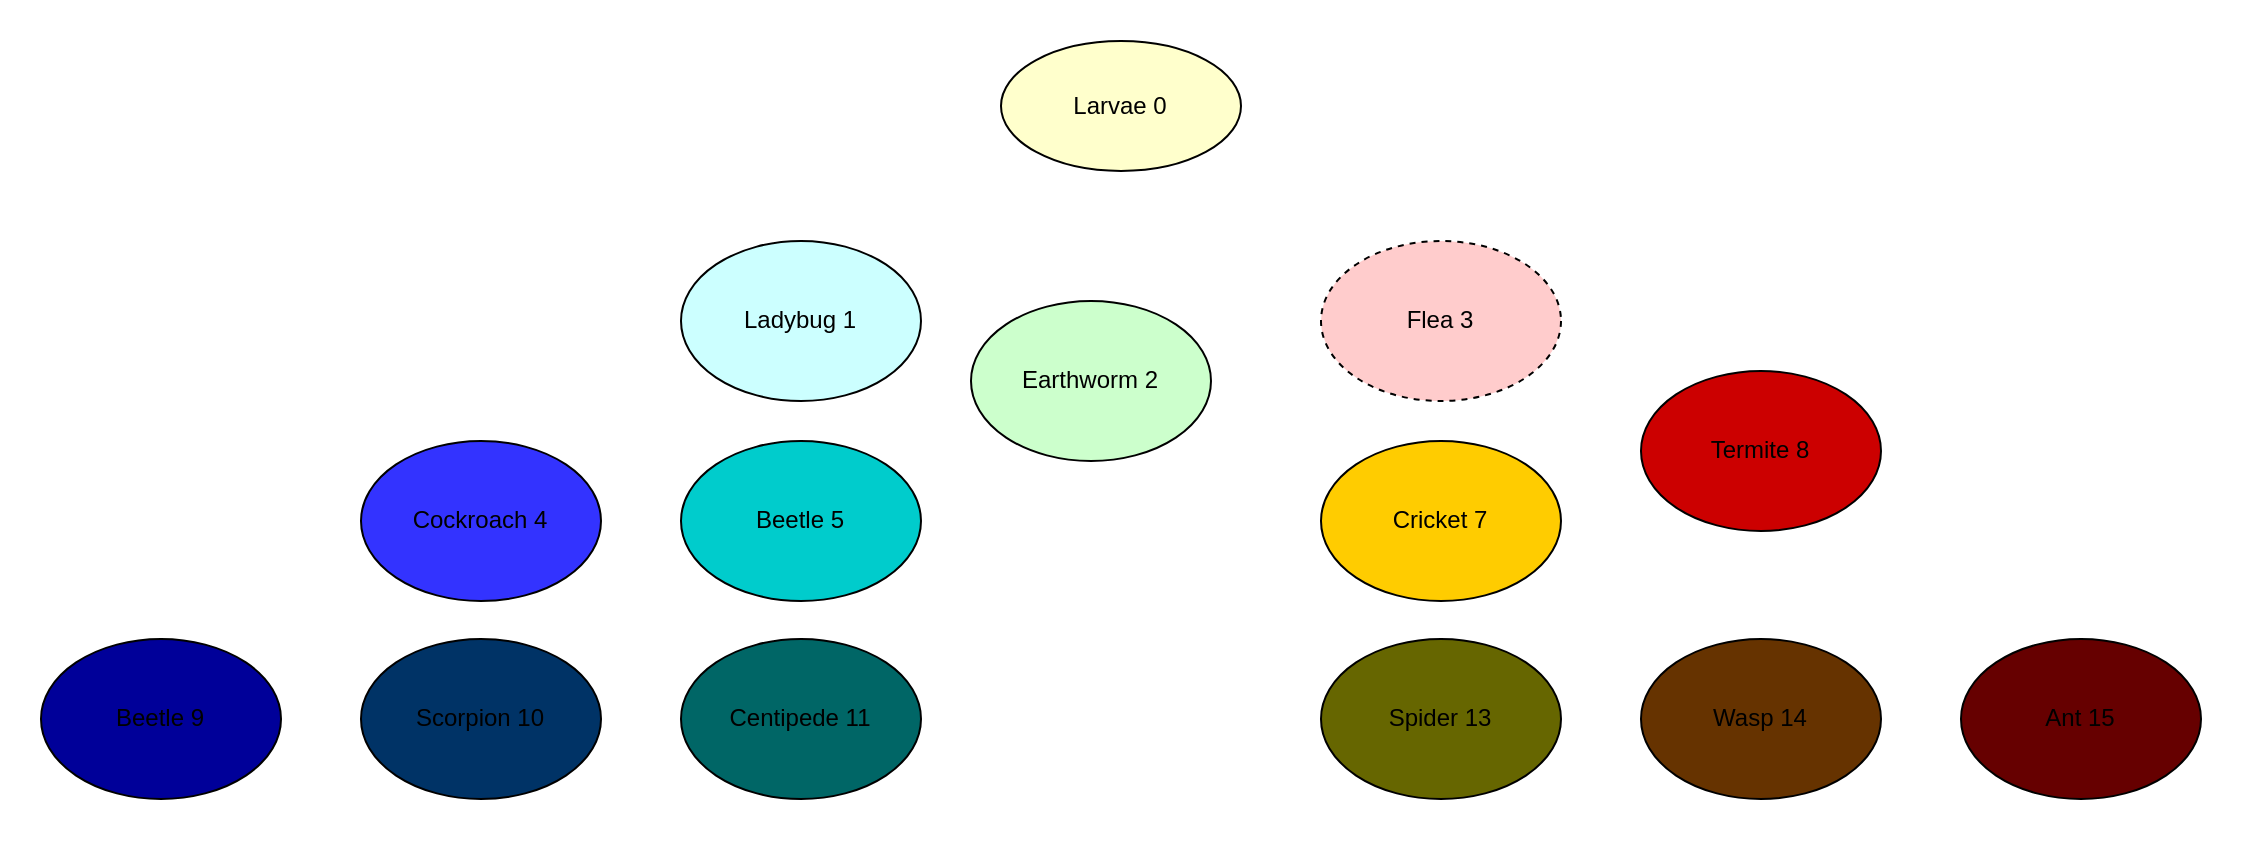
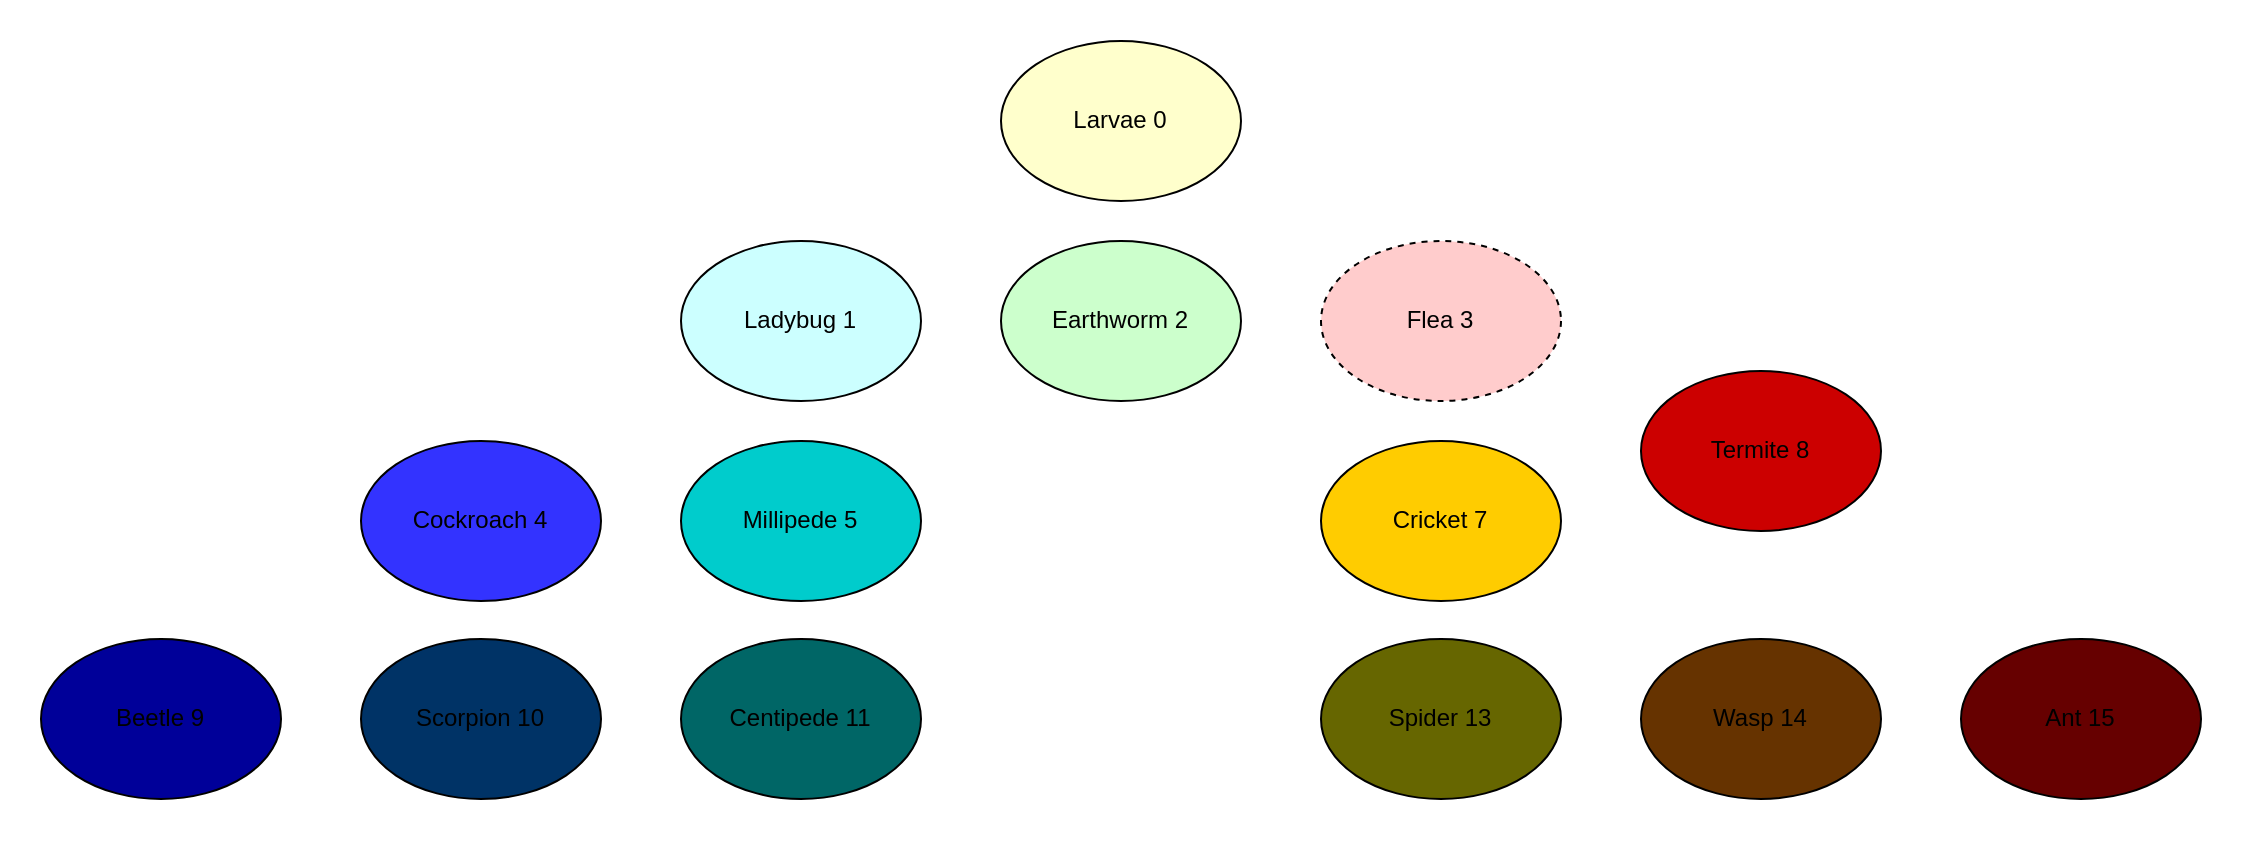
- <mxCell id="15" value="Larvae 0" style="ellipse;whiteSpace=wrap;html=1;fillColor=#FFFFCC;" parent="1" vertex="1"><mxGeometry x="500" y="20" width="120" height="65" as="geometry" /></mxCell>
+ <mxCell id="15" value="Larvae 0" style="ellipse;whiteSpace=wrap;html=1;fillColor=#FFFFCC;" parent="1" vertex="1"><mxGeometry x="500" y="20" width="120" height="80" as="geometry" /></mxCell>
- <mxCell id="13" value="Earthworm 2" style="ellipse;whiteSpace=wrap;html=1;fillColor=#CCFFCC;" parent="1" vertex="1"><mxGeometry x="485" y="150" width="120" height="80" as="geometry" /></mxCell>
+ <mxCell id="13" value="Earthworm 2" style="ellipse;whiteSpace=wrap;html=1;fillColor=#CCFFCC;" parent="1" vertex="1"><mxGeometry x="500" y="120" width="120" height="80" as="geometry" /></mxCell>
- <mxCell id="9" value="Beetle 5" style="ellipse;whiteSpace=wrap;html=1;fillColor=#00CCCC;" parent="1" vertex="1"><mxGeometry x="340" y="220" width="120" height="80" as="geometry" /></mxCell>
+ <mxCell id="9" value="Millipede 5" style="ellipse;whiteSpace=wrap;html=1;fillColor=#00CCCC;" parent="1" vertex="1"><mxGeometry x="340" y="220" width="120" height="80" as="geometry" /></mxCell>
